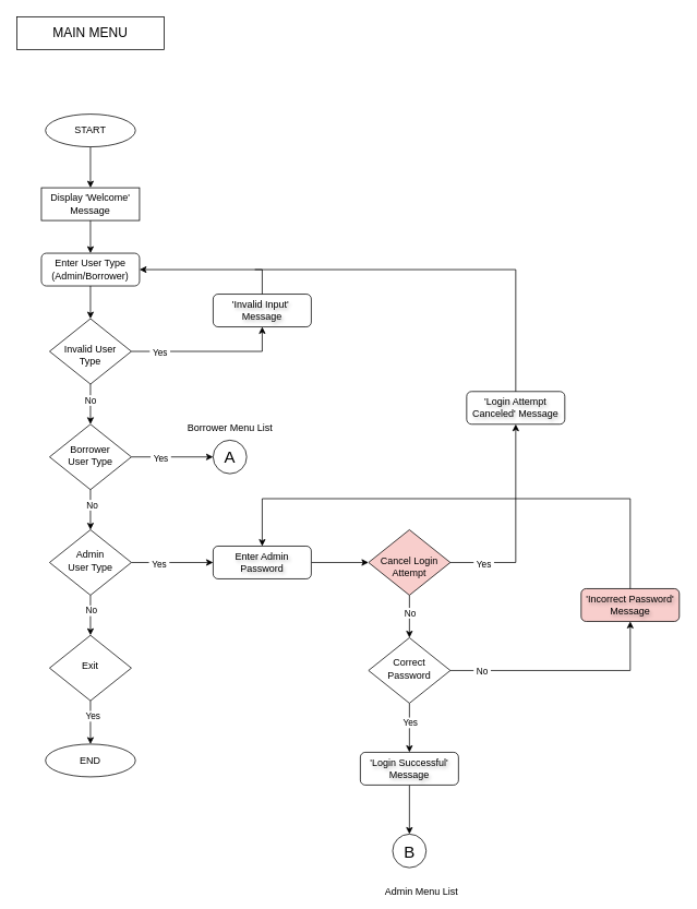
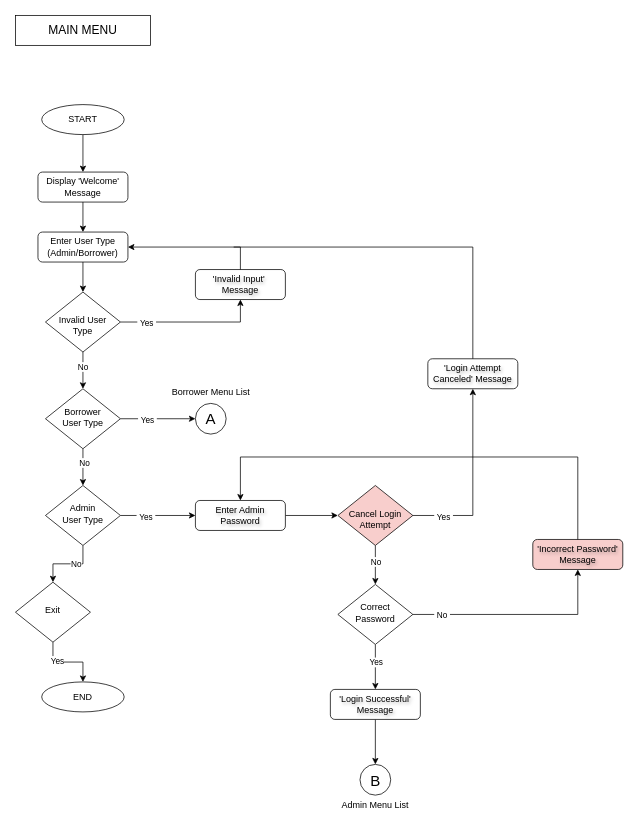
- <mxCell id="3" value="Display 'Welcome'&lt;div&gt;Message&lt;/div&gt;" style="whiteSpace=wrap;html=1;fontSize=12;glass=0;strokeWidth=1;shadow=0;rounded=0;" parent="1" vertex="1"><mxGeometry x="50" y="229" width="120" height="40" as="geometry" /></mxCell>
+ <mxCell id="3" value="Display 'Welcome'&lt;div&gt;Message&lt;/div&gt;" style="rounded=1;whiteSpace=wrap;html=1;fontSize=12;glass=0;strokeWidth=1;shadow=0;" parent="1" vertex="1"><mxGeometry x="50" y="229" width="120" height="40" as="geometry" /></mxCell>
- <mxCell id="41" value="Exit" style="rhombus;whiteSpace=wrap;html=1;shadow=0;fontFamily=Helvetica;fontSize=12;align=center;strokeWidth=1;spacing=6;spacingTop=-4;" vertex="1" parent="1"><mxGeometry x="60" y="776" width="100" height="80" as="geometry" /></mxCell>
+ <mxCell id="41" value="Exit" style="rhombus;whiteSpace=wrap;html=1;shadow=0;fontFamily=Helvetica;fontSize=12;align=center;strokeWidth=1;spacing=6;spacingTop=-4;" vertex="1" parent="1"><mxGeometry x="20" y="776" width="100" height="80" as="geometry" /></mxCell>
- <mxCell id="44" value="Admin Menu List" style="text;html=1;align=center;verticalAlign=middle;whiteSpace=wrap;rounded=0;" vertex="1" parent="1"><mxGeometry x="460.25" y="1075" width="109.5" height="28.5" as="geometry" /></mxCell>
+ <mxCell id="44" value="Admin Menu List" style="text;html=1;align=center;verticalAlign=middle;whiteSpace=wrap;rounded=0;" vertex="1" parent="1"><mxGeometry x="445.25" y="1060" width="109.5" height="28.5" as="geometry" /></mxCell>
